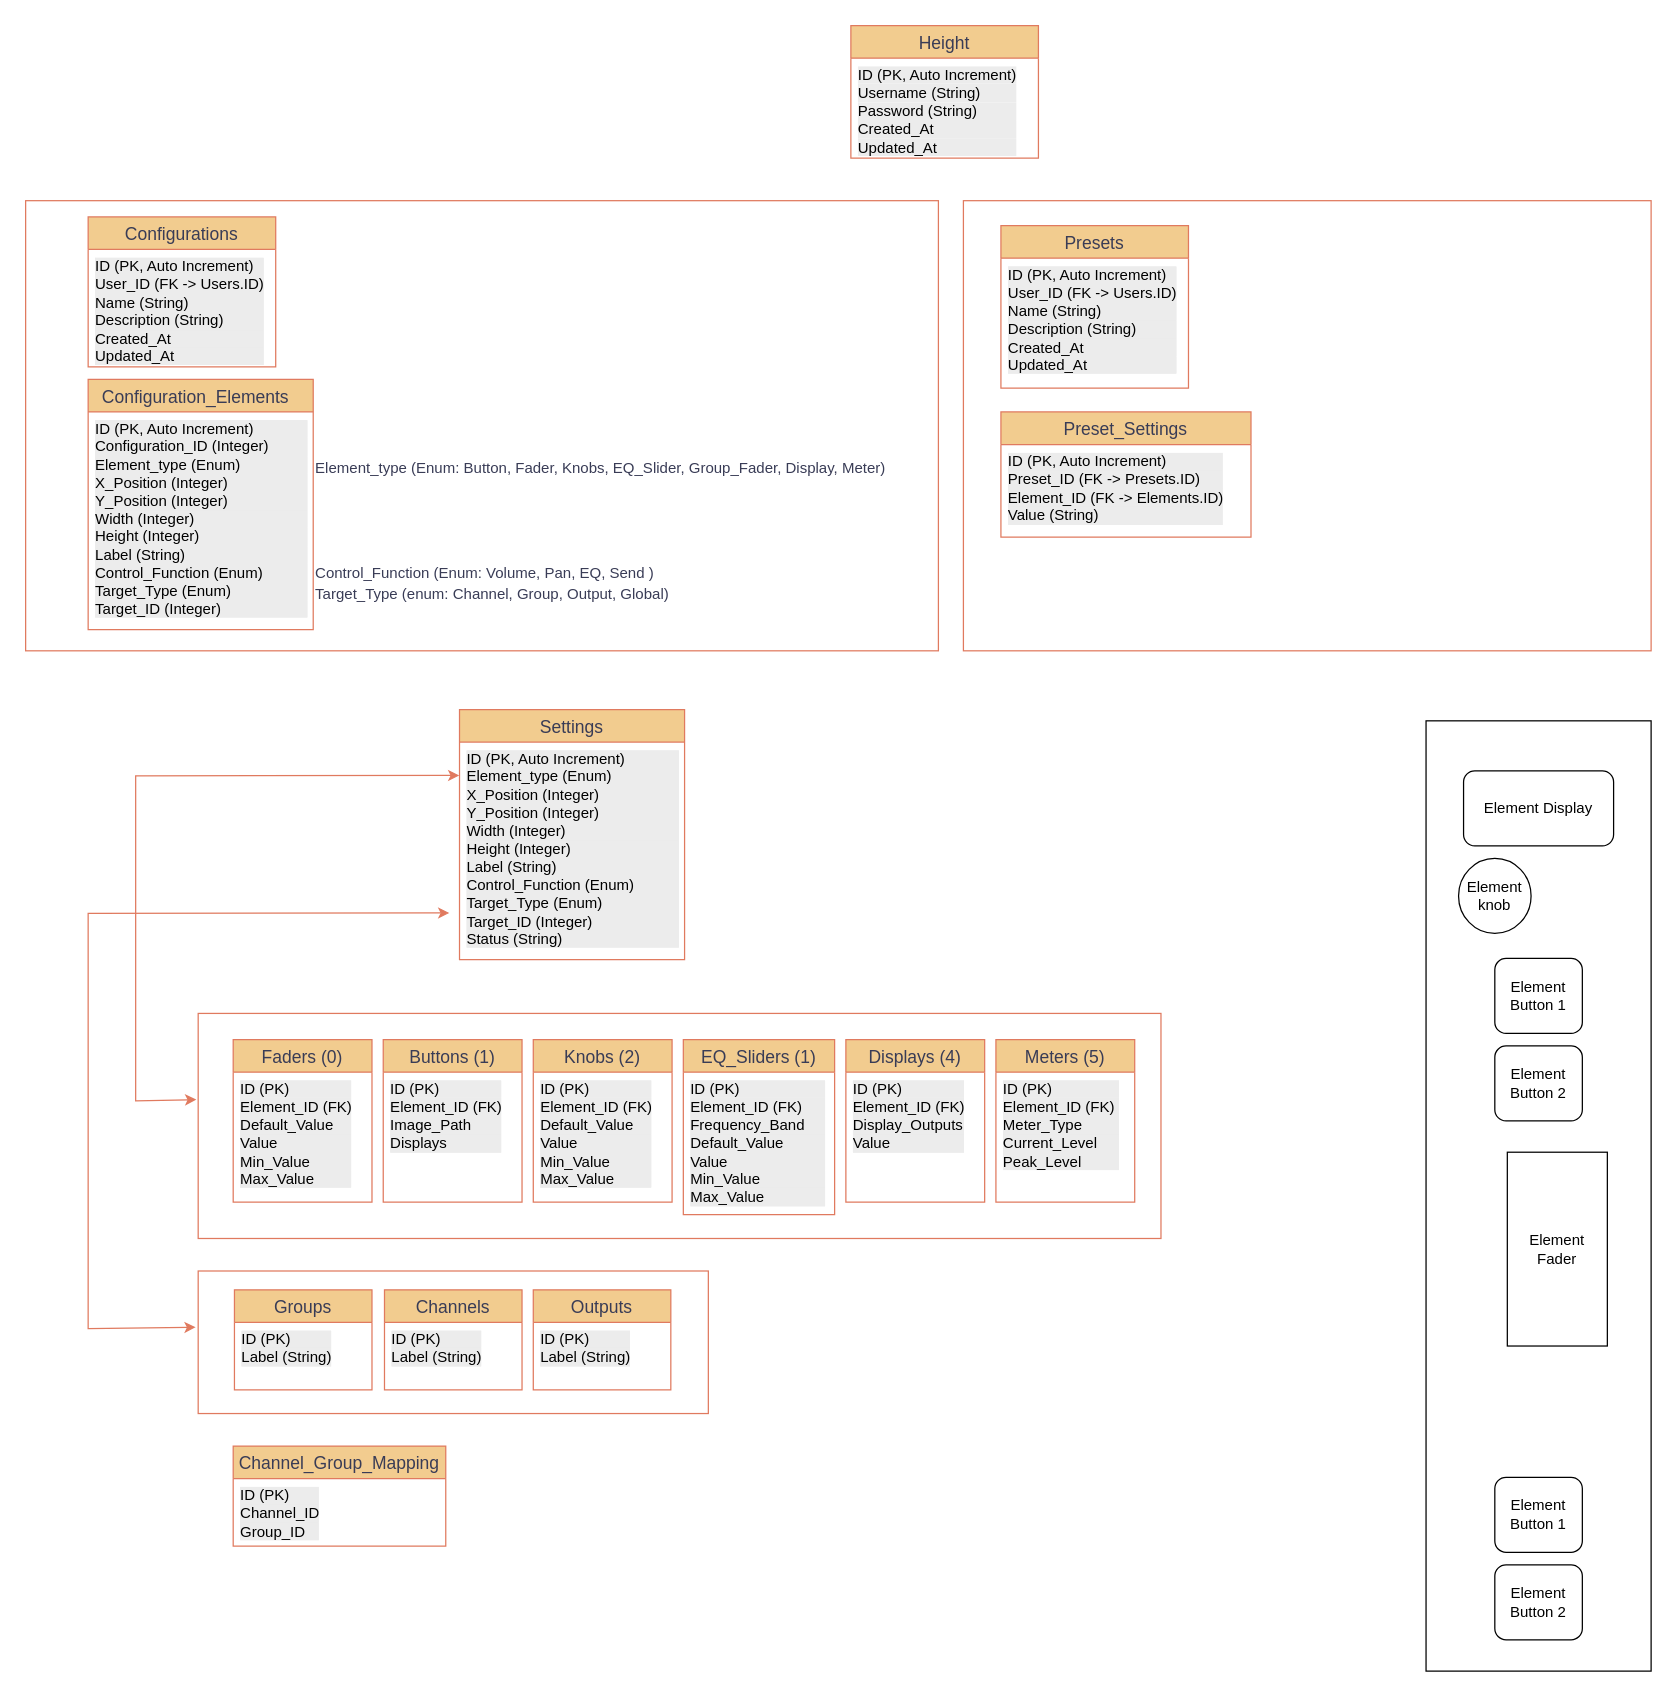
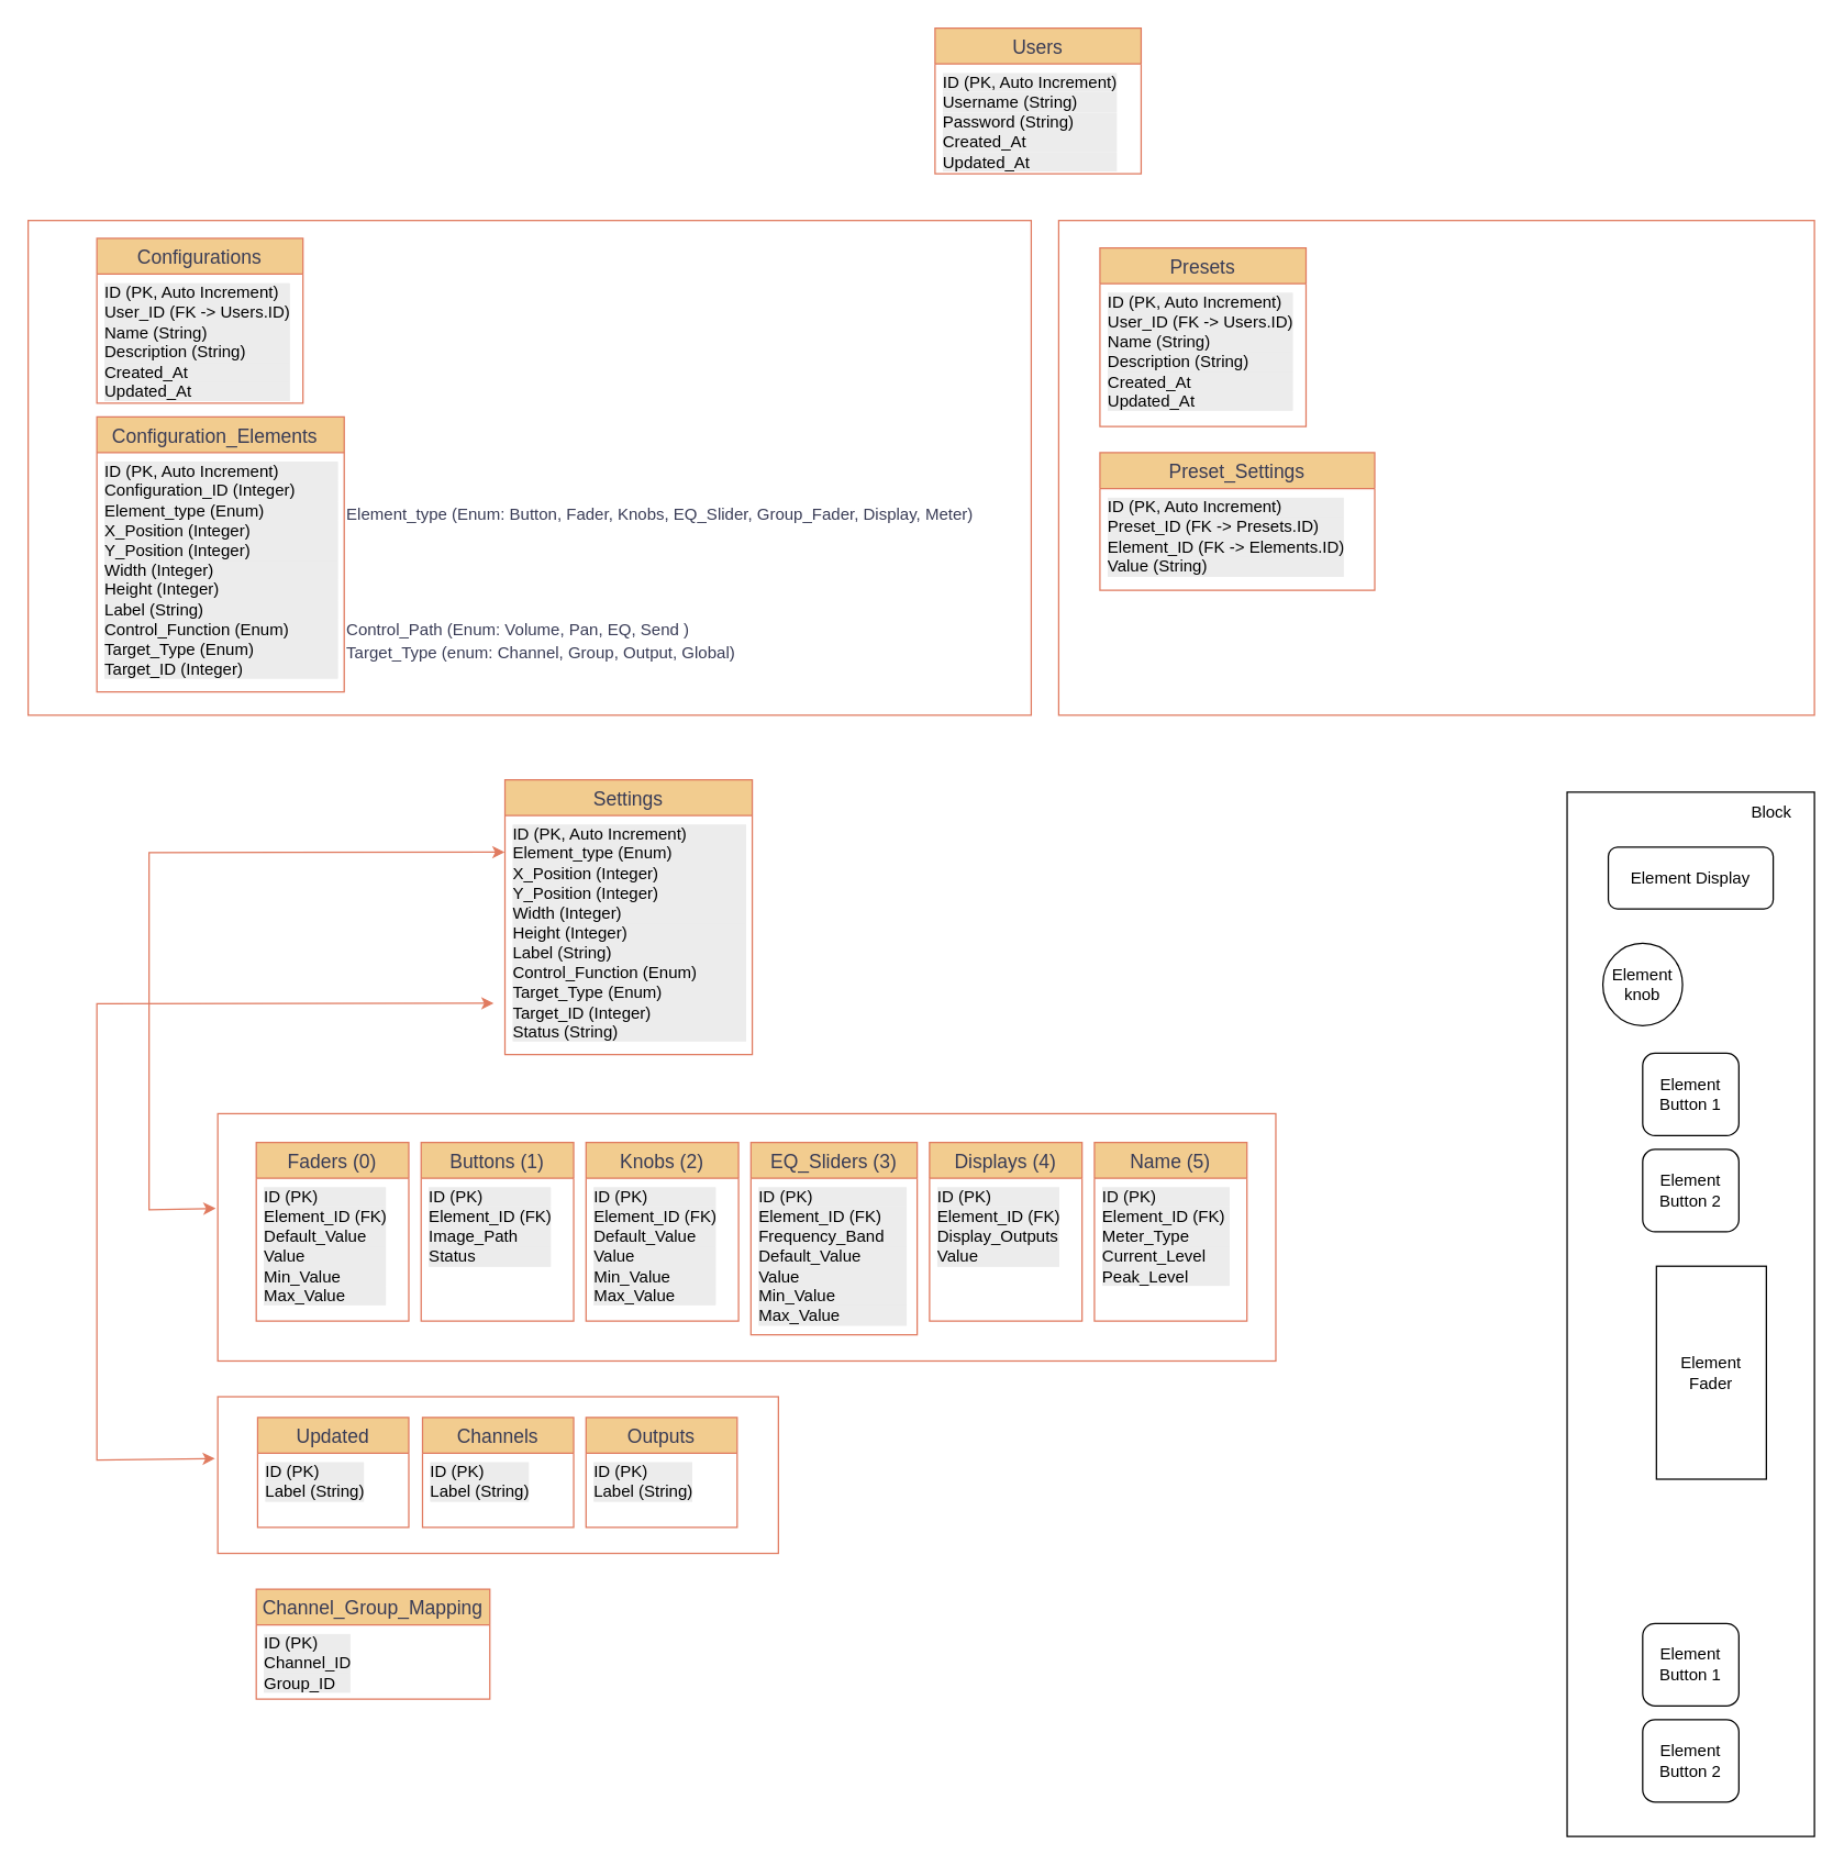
- <mxCell id="6" value="Height" style="swimlane;fontStyle=0;childLayout=stackLayout;horizontal=1;startSize=26;horizontalStack=0;resizeParent=1;resizeParentMax=0;resizeLast=0;collapsible=1;marginBottom=0;align=center;fontSize=14;rounded=0;labelBackgroundColor=none;fillColor=#F2CC8F;strokeColor=#E07A5F;fontColor=#393C56;" vertex="1" parent="1"><mxGeometry x="680" y="20" width="150" height="106" as="geometry"><mxRectangle x="80" y="40" width="80" height="30" as="alternateBounds" /></mxGeometry></mxCell>
+ <mxCell id="6" value="Users" style="swimlane;fontStyle=0;childLayout=stackLayout;horizontal=1;startSize=26;horizontalStack=0;resizeParent=1;resizeParentMax=0;resizeLast=0;collapsible=1;marginBottom=0;align=center;fontSize=14;rounded=0;labelBackgroundColor=none;fillColor=#F2CC8F;strokeColor=#E07A5F;fontColor=#393C56;" vertex="1" parent="1"><mxGeometry x="680" y="20" width="150" height="106" as="geometry"><mxRectangle x="80" y="40" width="80" height="30" as="alternateBounds" /></mxGeometry></mxCell>
- <mxCell id="13" value="Control_Function (Enum: Volume, Pan, EQ, Send )" style="text;whiteSpace=wrap;rounded=0;labelBackgroundColor=none;fontColor=#393C56;" vertex="1" parent="1"><mxGeometry x="250" y="444" width="300" height="21" as="geometry" /></mxCell>
+ <mxCell id="13" value="Control_Path (Enum: Volume, Pan, EQ, Send )" style="text;whiteSpace=wrap;rounded=0;labelBackgroundColor=none;fontColor=#393C56;" vertex="1" parent="1"><mxGeometry x="250" y="444" width="300" height="21" as="geometry" /></mxCell>
+ <mxCell id="46" value="Block" style="text;html=1;align=center;verticalAlign=middle;whiteSpace=wrap;rounded=0;" vertex="1" parent="1"><mxGeometry x="1259" y="576" width="60" height="30" as="geometry" /></mxCell>
- <mxCell id="44" value="Element Display" style="rounded=1;whiteSpace=wrap;html=1;" vertex="1" parent="1"><mxGeometry x="1170" y="616" width="120" height="60" as="geometry" /></mxCell>
+ <mxCell id="44" value="Element Display" style="rounded=1;whiteSpace=wrap;html=1;" vertex="1" parent="1"><mxGeometry x="1170" y="616" width="120" height="45" as="geometry" /></mxCell>
- <mxCell id="23" value="EQ_Sliders (1)" style="swimlane;fontStyle=0;childLayout=stackLayout;horizontal=1;startSize=26;horizontalStack=0;resizeParent=1;resizeParentMax=0;resizeLast=0;collapsible=1;marginBottom=0;align=center;fontSize=14;rounded=0;labelBackgroundColor=none;fillColor=#F2CC8F;strokeColor=#E07A5F;fontColor=#393C56;" vertex="1" parent="1"><mxGeometry x="546" y="831" width="121" height="140" as="geometry"><mxRectangle x="80" y="160" width="110" height="30" as="alternateBounds" /></mxGeometry></mxCell>
+ <mxCell id="23" value="EQ_Sliders (3)" style="swimlane;fontStyle=0;childLayout=stackLayout;horizontal=1;startSize=26;horizontalStack=0;resizeParent=1;resizeParentMax=0;resizeLast=0;collapsible=1;marginBottom=0;align=center;fontSize=14;rounded=0;labelBackgroundColor=none;fillColor=#F2CC8F;strokeColor=#E07A5F;fontColor=#393C56;" vertex="1" parent="1"><mxGeometry x="546" y="831" width="121" height="140" as="geometry"><mxRectangle x="80" y="160" width="110" height="30" as="alternateBounds" /></mxGeometry></mxCell>
- <mxCell id="27" value="Meters (5)" style="swimlane;fontStyle=0;childLayout=stackLayout;horizontal=1;startSize=26;horizontalStack=0;resizeParent=1;resizeParentMax=0;resizeLast=0;collapsible=1;marginBottom=0;align=center;fontSize=14;rounded=0;labelBackgroundColor=none;fillColor=#F2CC8F;strokeColor=#E07A5F;fontColor=#393C56;" vertex="1" parent="1"><mxGeometry x="796" y="831" width="111" height="130" as="geometry"><mxRectangle x="80" y="160" width="110" height="30" as="alternateBounds" /></mxGeometry></mxCell>
+ <mxCell id="27" value="Name (5)" style="swimlane;fontStyle=0;childLayout=stackLayout;horizontal=1;startSize=26;horizontalStack=0;resizeParent=1;resizeParentMax=0;resizeLast=0;collapsible=1;marginBottom=0;align=center;fontSize=14;rounded=0;labelBackgroundColor=none;fillColor=#F2CC8F;strokeColor=#E07A5F;fontColor=#393C56;" vertex="1" parent="1"><mxGeometry x="796" y="831" width="111" height="130" as="geometry"><mxRectangle x="80" y="160" width="110" height="30" as="alternateBounds" /></mxGeometry></mxCell>
- <mxCell id="18" value="&lt;div style=&quot;forced-color-adjust: none; orphans: 2; text-align: left; text-indent: 0px; widows: 2; background-color: rgb(236, 236, 236); text-decoration-thickness: initial; text-decoration-style: initial; text-decoration-color: initial; color: rgb(0, 0, 0);&quot;&gt;&lt;div style=&quot;color: rgb(0, 0, 0); background-color: rgb(236, 236, 236);&quot;&gt;ID (PK)&lt;/div&gt;&lt;div style=&quot;color: rgb(0, 0, 0); background-color: rgb(236, 236, 236);&quot;&gt;Element_ID (FK)&lt;/div&gt;&lt;div style=&quot;background-color: rgb(236, 236, 236); color: rgb(0, 0, 0);&quot;&gt;Image_Path&lt;/div&gt;&lt;div style=&quot;background-color: rgb(236, 236, 236); color: rgb(0, 0, 0);&quot;&gt;Displays&lt;/div&gt;&lt;/div&gt;" style="text;strokeColor=none;fillColor=none;spacingLeft=4;spacingRight=4;overflow=hidden;rotatable=0;points=[[0,0.5],[1,0.5]];portConstraint=eastwest;fontSize=12;whiteSpace=wrap;html=1;rounded=0;labelBackgroundColor=none;fontColor=#393C56;" vertex="1" parent="17"><mxGeometry y="26" width="111" height="104" as="geometry" /></mxCell>
+ <mxCell id="18" value="&lt;div style=&quot;forced-color-adjust: none; orphans: 2; text-align: left; text-indent: 0px; widows: 2; background-color: rgb(236, 236, 236); text-decoration-thickness: initial; text-decoration-style: initial; text-decoration-color: initial; color: rgb(0, 0, 0);&quot;&gt;&lt;div style=&quot;color: rgb(0, 0, 0); background-color: rgb(236, 236, 236);&quot;&gt;ID (PK)&lt;/div&gt;&lt;div style=&quot;color: rgb(0, 0, 0); background-color: rgb(236, 236, 236);&quot;&gt;Element_ID (FK)&lt;/div&gt;&lt;div style=&quot;background-color: rgb(236, 236, 236); color: rgb(0, 0, 0);&quot;&gt;Image_Path&lt;/div&gt;&lt;div style=&quot;background-color: rgb(236, 236, 236); color: rgb(0, 0, 0);&quot;&gt;Status&lt;/div&gt;&lt;/div&gt;" style="text;strokeColor=none;fillColor=none;spacingLeft=4;spacingRight=4;overflow=hidden;rotatable=0;points=[[0,0.5],[1,0.5]];portConstraint=eastwest;fontSize=12;whiteSpace=wrap;html=1;rounded=0;labelBackgroundColor=none;fontColor=#393C56;" vertex="1" parent="17"><mxGeometry y="26" width="111" height="104" as="geometry" /></mxCell>
- <mxCell id="33" value="Groups" style="swimlane;fontStyle=0;childLayout=stackLayout;horizontal=1;startSize=26;horizontalStack=0;resizeParent=1;resizeParentMax=0;resizeLast=0;collapsible=1;marginBottom=0;align=center;fontSize=14;rounded=0;labelBackgroundColor=none;fillColor=#F2CC8F;strokeColor=#E07A5F;fontColor=#393C56;" vertex="1" parent="1"><mxGeometry x="187" y="1031" width="110" height="80" as="geometry"><mxRectangle x="80" y="160" width="110" height="30" as="alternateBounds" /></mxGeometry></mxCell>
+ <mxCell id="33" value="Updated" style="swimlane;fontStyle=0;childLayout=stackLayout;horizontal=1;startSize=26;horizontalStack=0;resizeParent=1;resizeParentMax=0;resizeLast=0;collapsible=1;marginBottom=0;align=center;fontSize=14;rounded=0;labelBackgroundColor=none;fillColor=#F2CC8F;strokeColor=#E07A5F;fontColor=#393C56;" vertex="1" parent="1"><mxGeometry x="187" y="1031" width="110" height="80" as="geometry"><mxRectangle x="80" y="160" width="110" height="30" as="alternateBounds" /></mxGeometry></mxCell>
